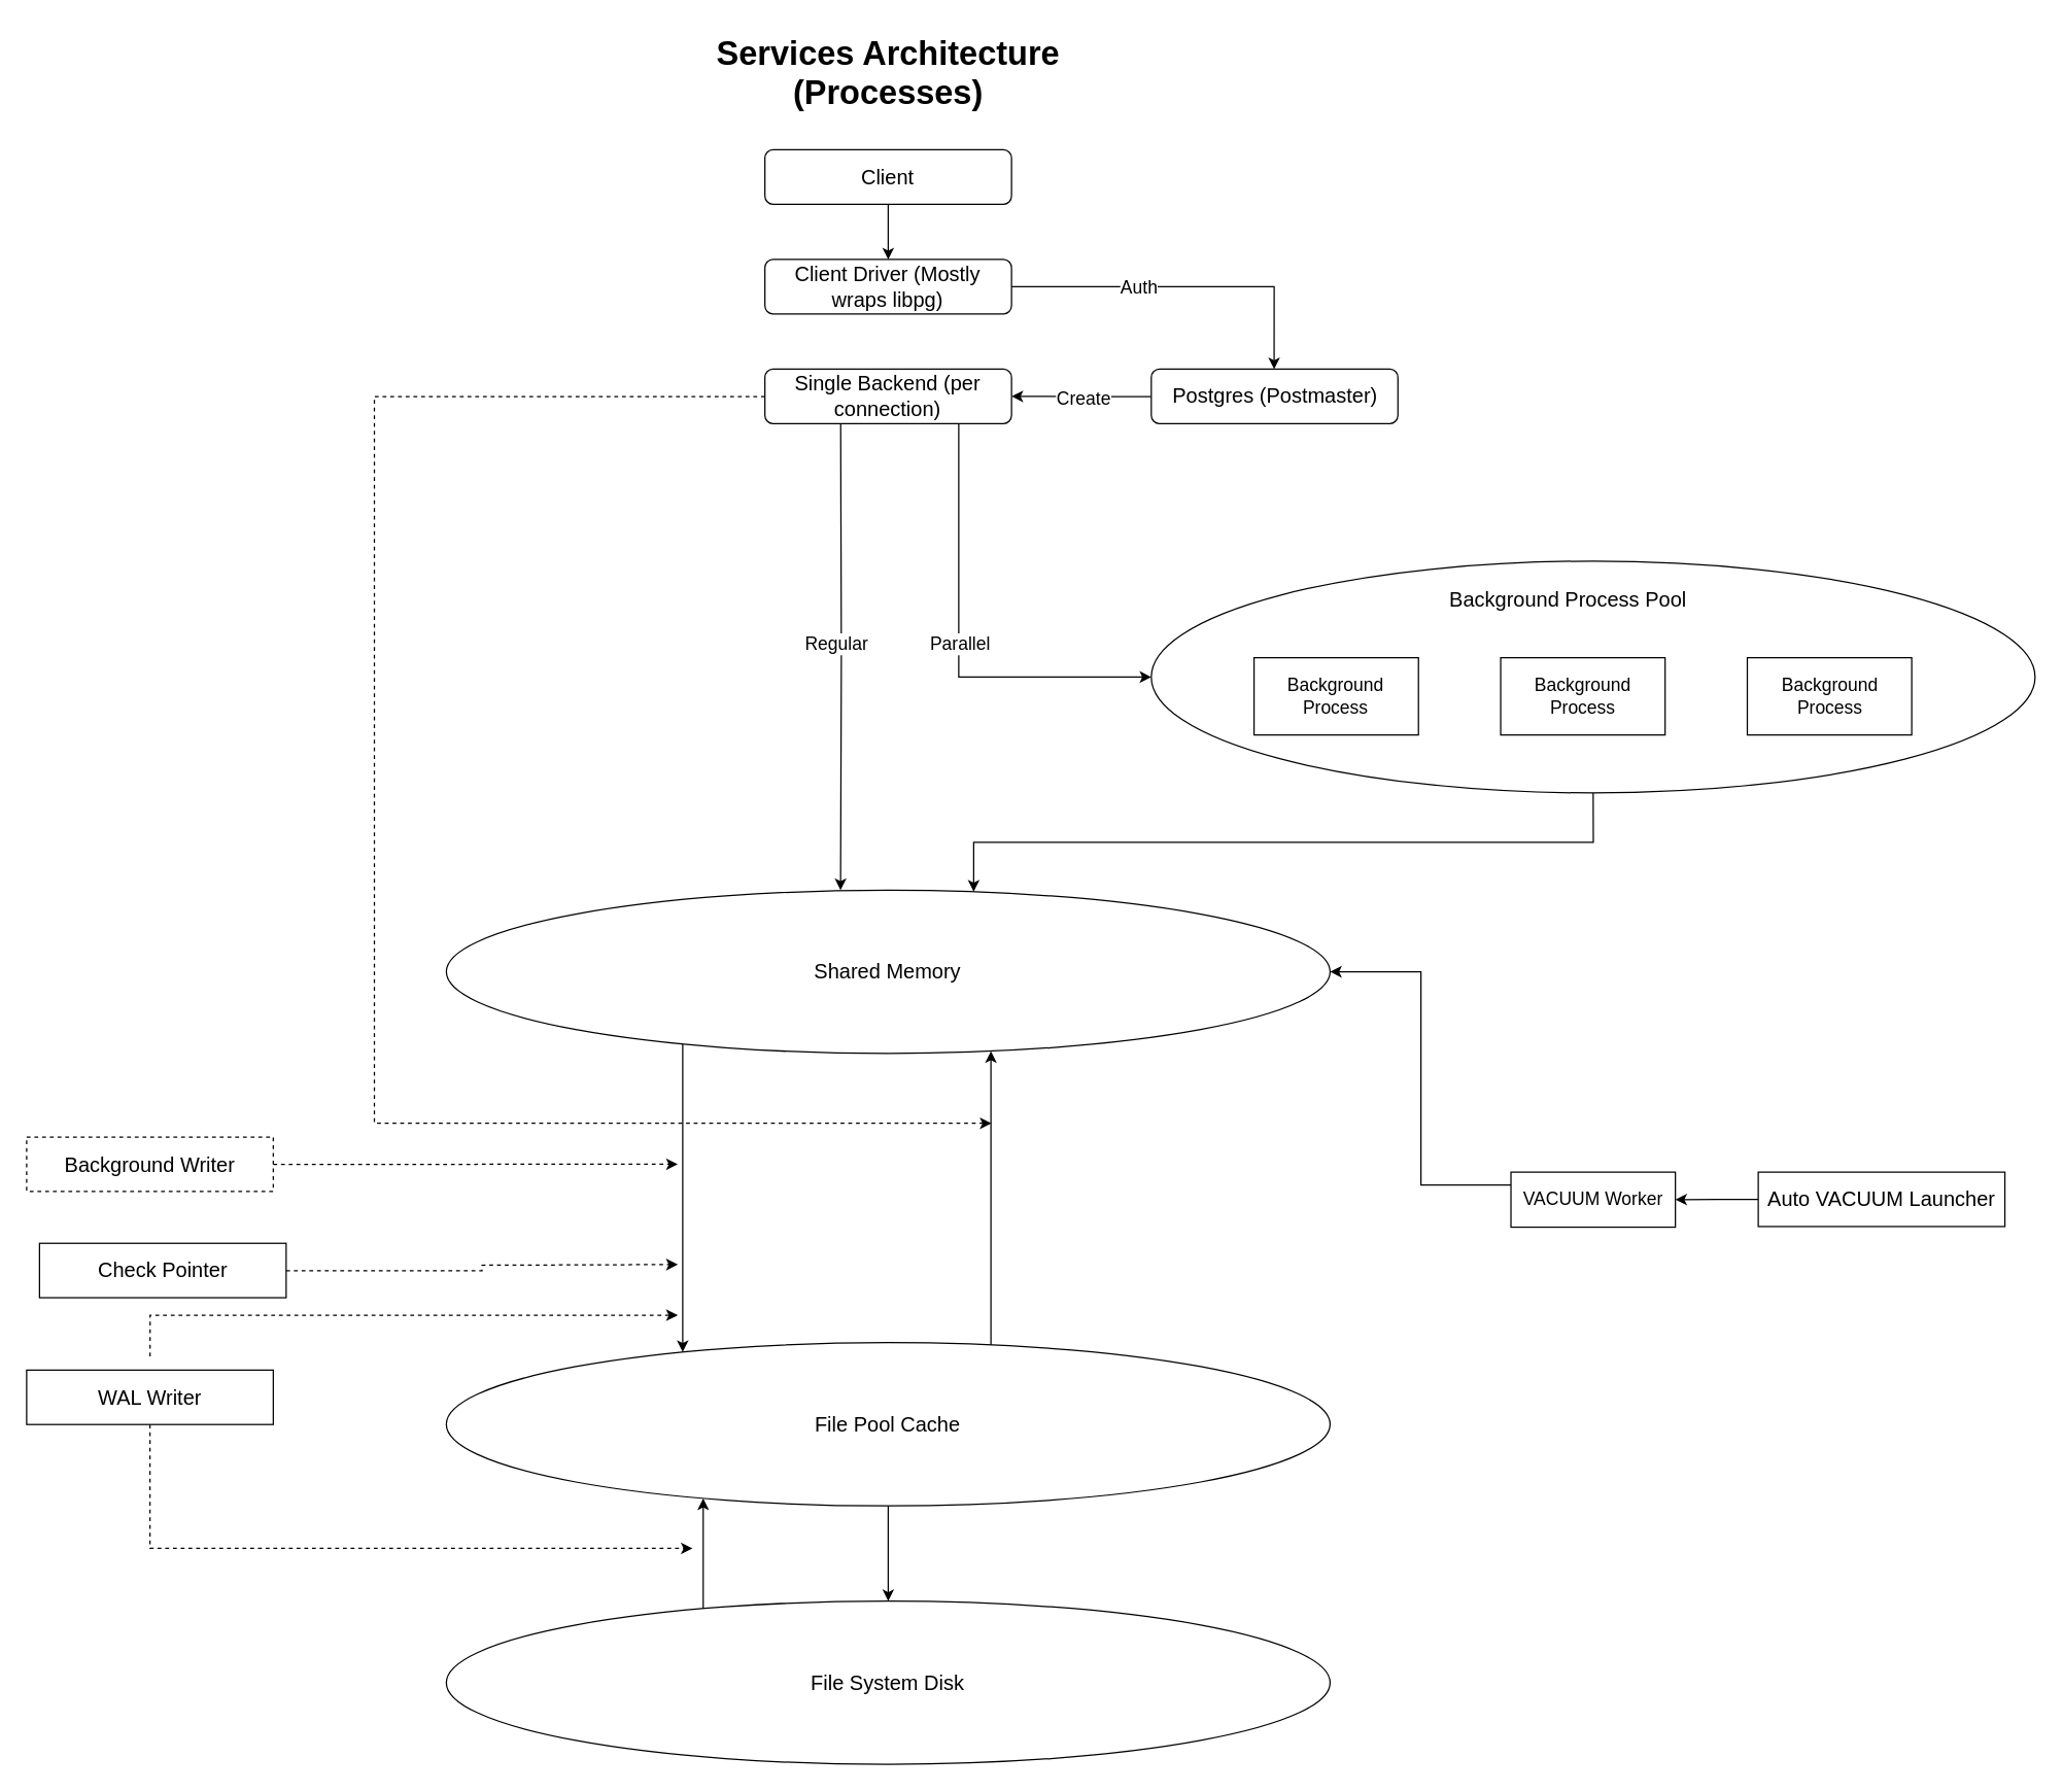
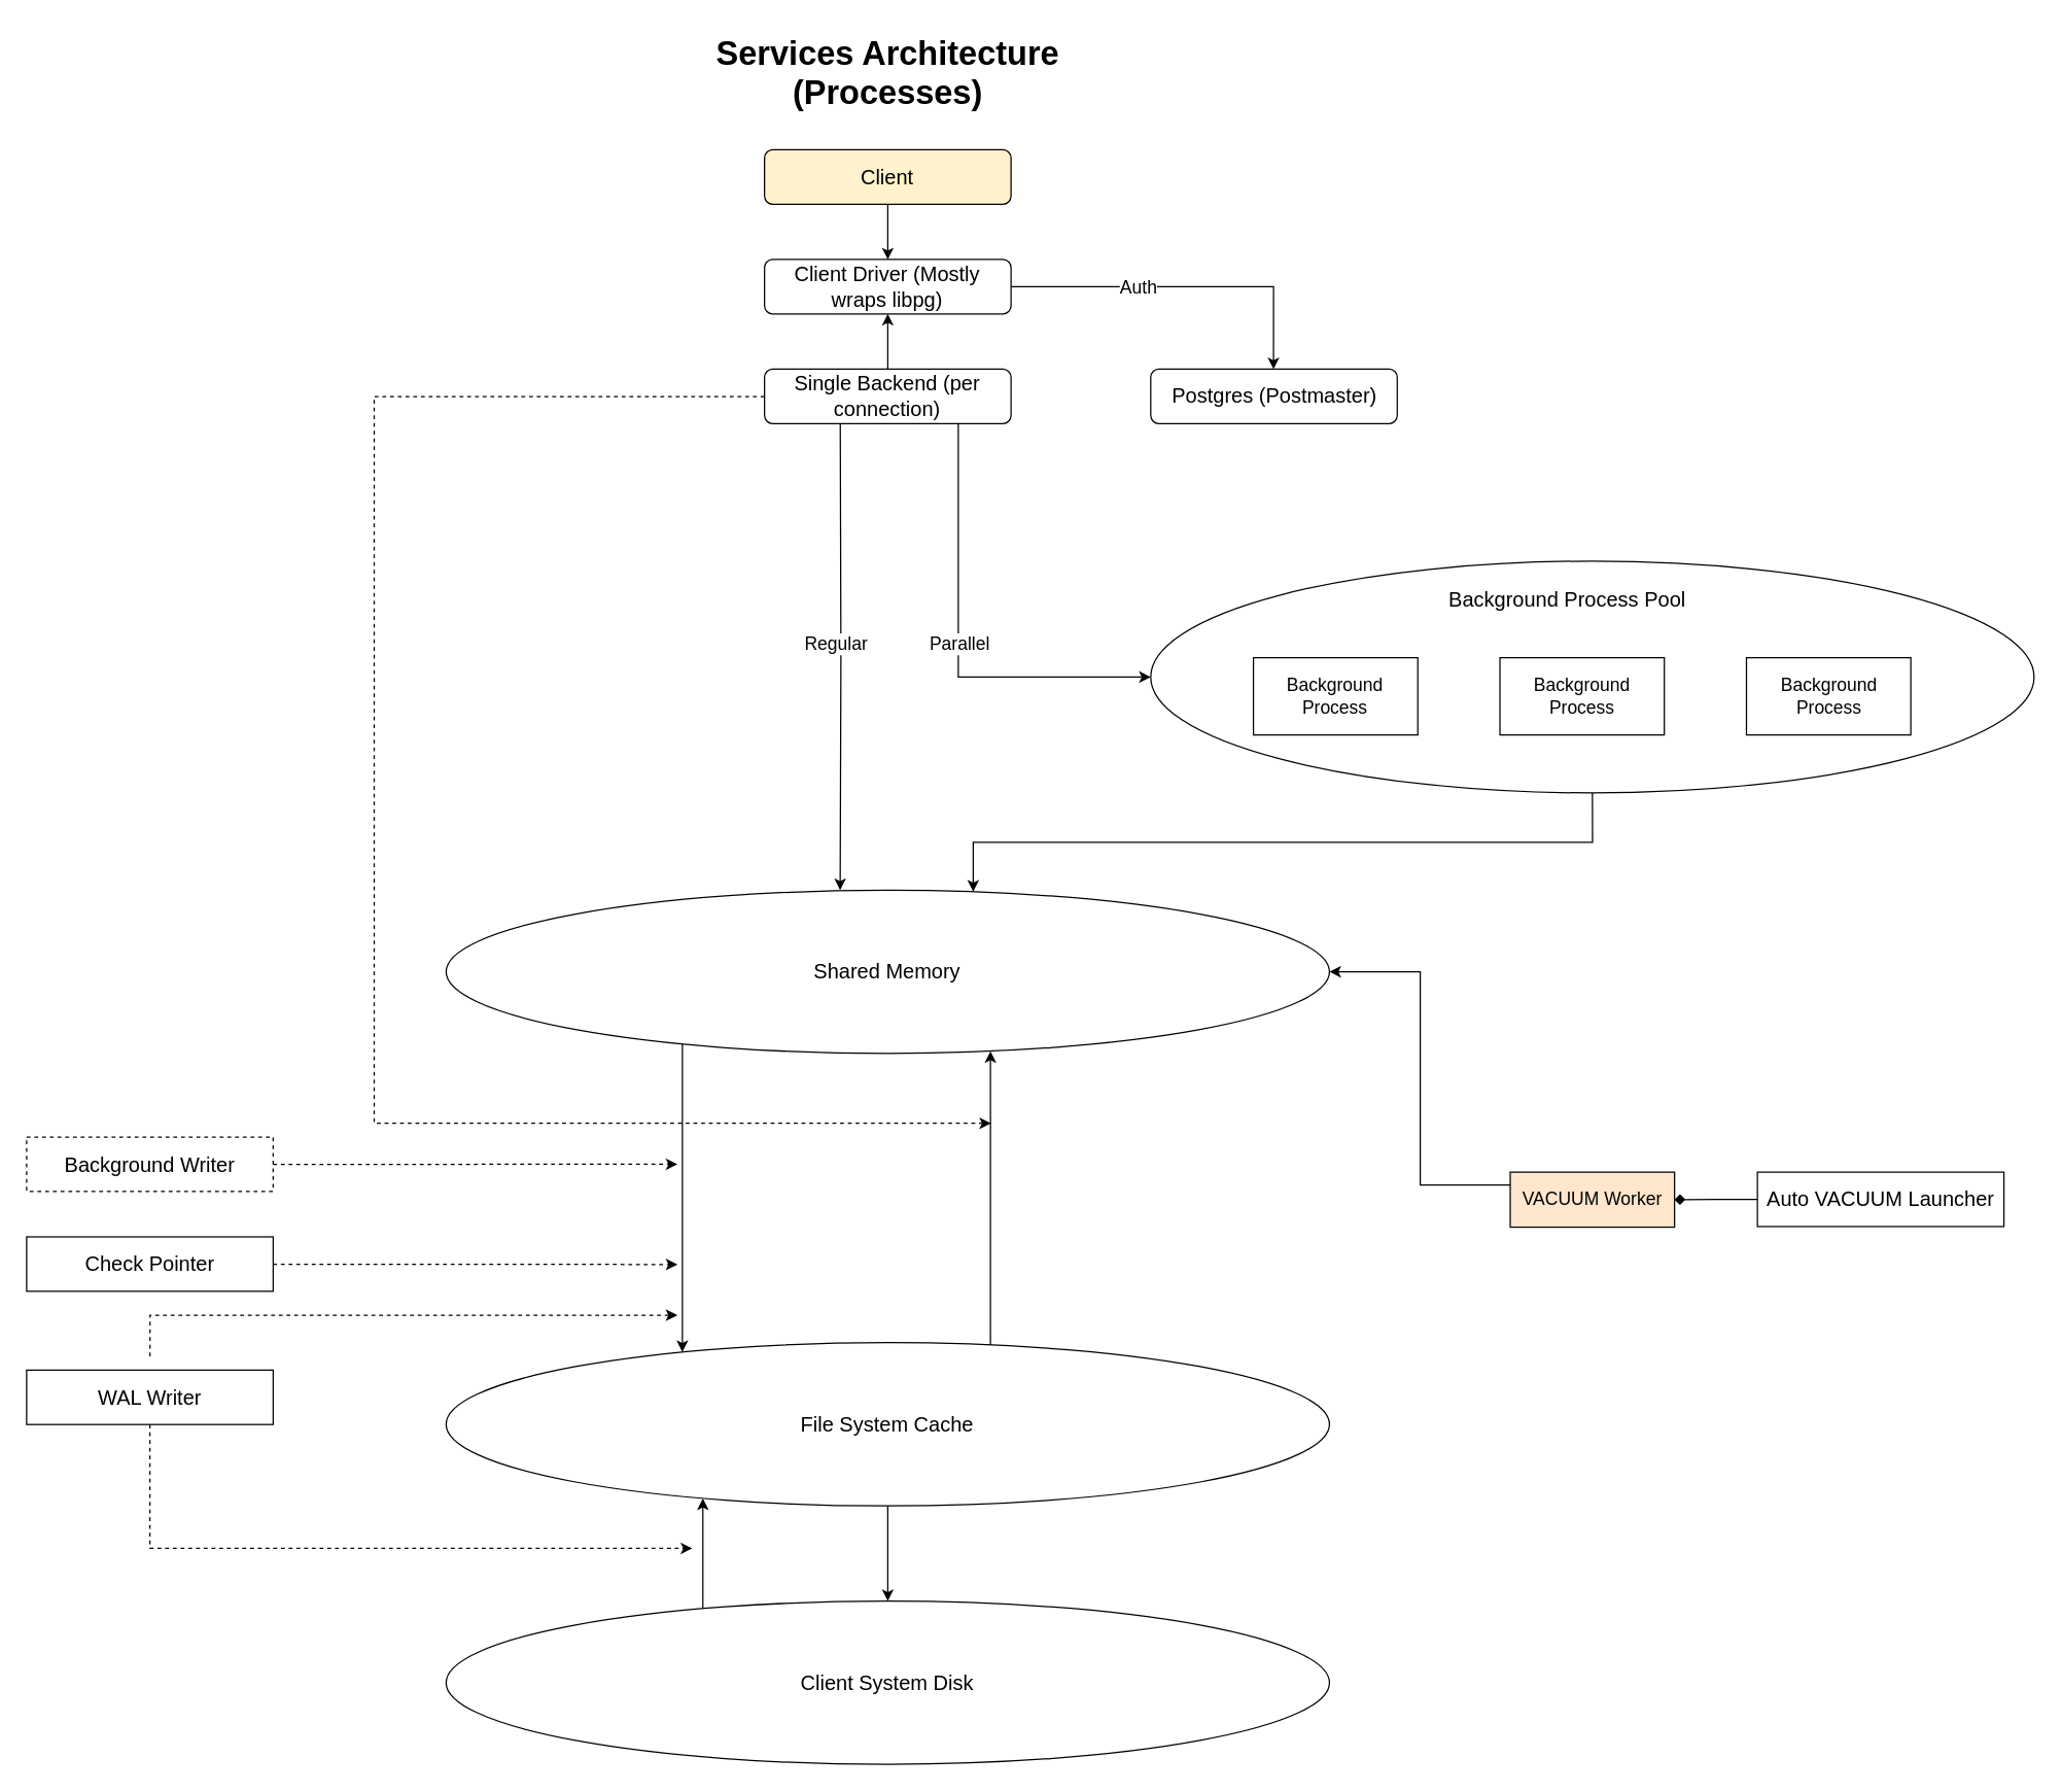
- <mxCell id="5" value="Client" style="rounded=1;whiteSpace=wrap;html=1;fontSize=16;" vertex="1" parent="1"><mxGeometry x="593.428" y="115.857" width="191.568" height="42.26" as="geometry" /></mxCell>
+ <mxCell id="5" value="Client" style="rounded=1;whiteSpace=wrap;html=1;fontSize=16;fillColor=#fff2cc;" vertex="1" parent="1"><mxGeometry x="593.428" y="115.857" width="191.568" height="42.26" as="geometry" /></mxCell>
+ <mxCell id="12" style="edgeStyle=orthogonalEdgeStyle;rounded=0;orthogonalLoop=1;jettySize=auto;html=1;" edge="1" parent="1" source="18" target="11"><mxGeometry relative="1" as="geometry" /></mxCell>
- <mxCell id="6" style="edgeStyle=orthogonalEdgeStyle;rounded=0;orthogonalLoop=1;jettySize=auto;html=1;entryX=1;entryY=0.5;entryDx=0;entryDy=0;" edge="1" parent="1" source="8" target="18"><mxGeometry relative="1" as="geometry" /></mxCell>
- <mxCell id="7" value="&lt;font style=&quot;font-size: 14px;&quot;&gt;Create&lt;/font&gt;" style="edgeLabel;html=1;align=center;verticalAlign=middle;resizable=0;points=[];" connectable="0" vertex="1" parent="6"><mxGeometry x="-0.022" y="1" relative="1" as="geometry"><mxPoint as="offset" /></mxGeometry></mxCell>
- <mxCell id="42" value="&lt;font style=&quot;font-size: 14px;&quot;&gt;VACUUM Worker&lt;/font&gt;" style="rounded=0;whiteSpace=wrap;html=1;" vertex="1" parent="1"><mxGeometry x="1172.92" y="910" width="127.71" height="42.76" as="geometry" /></mxCell>
+ <mxCell id="42" value="&lt;font style=&quot;font-size: 14px;&quot;&gt;VACUUM Worker&lt;/font&gt;" style="rounded=0;whiteSpace=wrap;html=1;fillColor=#ffe6cc;" vertex="1" parent="1"><mxGeometry x="1172.92" y="910" width="127.71" height="42.76" as="geometry" /></mxCell>
- <mxCell id="30" style="edgeStyle=orthogonalEdgeStyle;rounded=0;orthogonalLoop=1;jettySize=auto;html=1;" edge="1" parent="1" source="31" target="42"><mxGeometry relative="1" as="geometry" /></mxCell>
+ <mxCell id="30" style="edgeStyle=orthogonalEdgeStyle;rounded=0;orthogonalLoop=1;jettySize=auto;html=1;endArrow=diamond;" edge="1" parent="1" source="31" target="42"><mxGeometry relative="1" as="geometry" /></mxCell>
- <mxCell id="29" value="&lt;font style=&quot;font-size: 16px;&quot;&gt;Check Pointer&lt;/font&gt;" style="rounded=0;whiteSpace=wrap;html=1;" vertex="1" parent="1"><mxGeometry x="30" y="965.287" width="191.568" height="42.26" as="geometry" /></mxCell>
+ <mxCell id="29" value="&lt;font style=&quot;font-size: 16px;&quot;&gt;Check Pointer&lt;/font&gt;" style="rounded=0;whiteSpace=wrap;html=1;" vertex="1" parent="1"><mxGeometry x="20" y="960.287" width="191.568" height="42.26" as="geometry" /></mxCell>
- <mxCell id="23" value="&lt;font style=&quot;font-size: 16px;&quot;&gt;File Pool Cache&lt;/font&gt;" style="ellipse;whiteSpace=wrap;html=1;" vertex="1" parent="1"><mxGeometry x="345.981" y="1042.485" width="686.452" height="126.78" as="geometry" /></mxCell>
+ <mxCell id="23" value="&lt;font style=&quot;font-size: 16px;&quot;&gt;File System Cache&lt;/font&gt;" style="ellipse;whiteSpace=wrap;html=1;" vertex="1" parent="1"><mxGeometry x="345.981" y="1042.485" width="686.452" height="126.78" as="geometry" /></mxCell>
- <mxCell id="25" value="&lt;font style=&quot;font-size: 16px;&quot;&gt;File System Disk&lt;/font&gt;" style="ellipse;whiteSpace=wrap;html=1;" vertex="1" parent="1"><mxGeometry x="345.981" y="1243.22" width="686.452" height="126.78" as="geometry" /></mxCell>
+ <mxCell id="25" value="&lt;font style=&quot;font-size: 16px;&quot;&gt;Client System Disk&lt;/font&gt;" style="ellipse;whiteSpace=wrap;html=1;" vertex="1" parent="1"><mxGeometry x="345.981" y="1243.22" width="686.452" height="126.78" as="geometry" /></mxCell>
